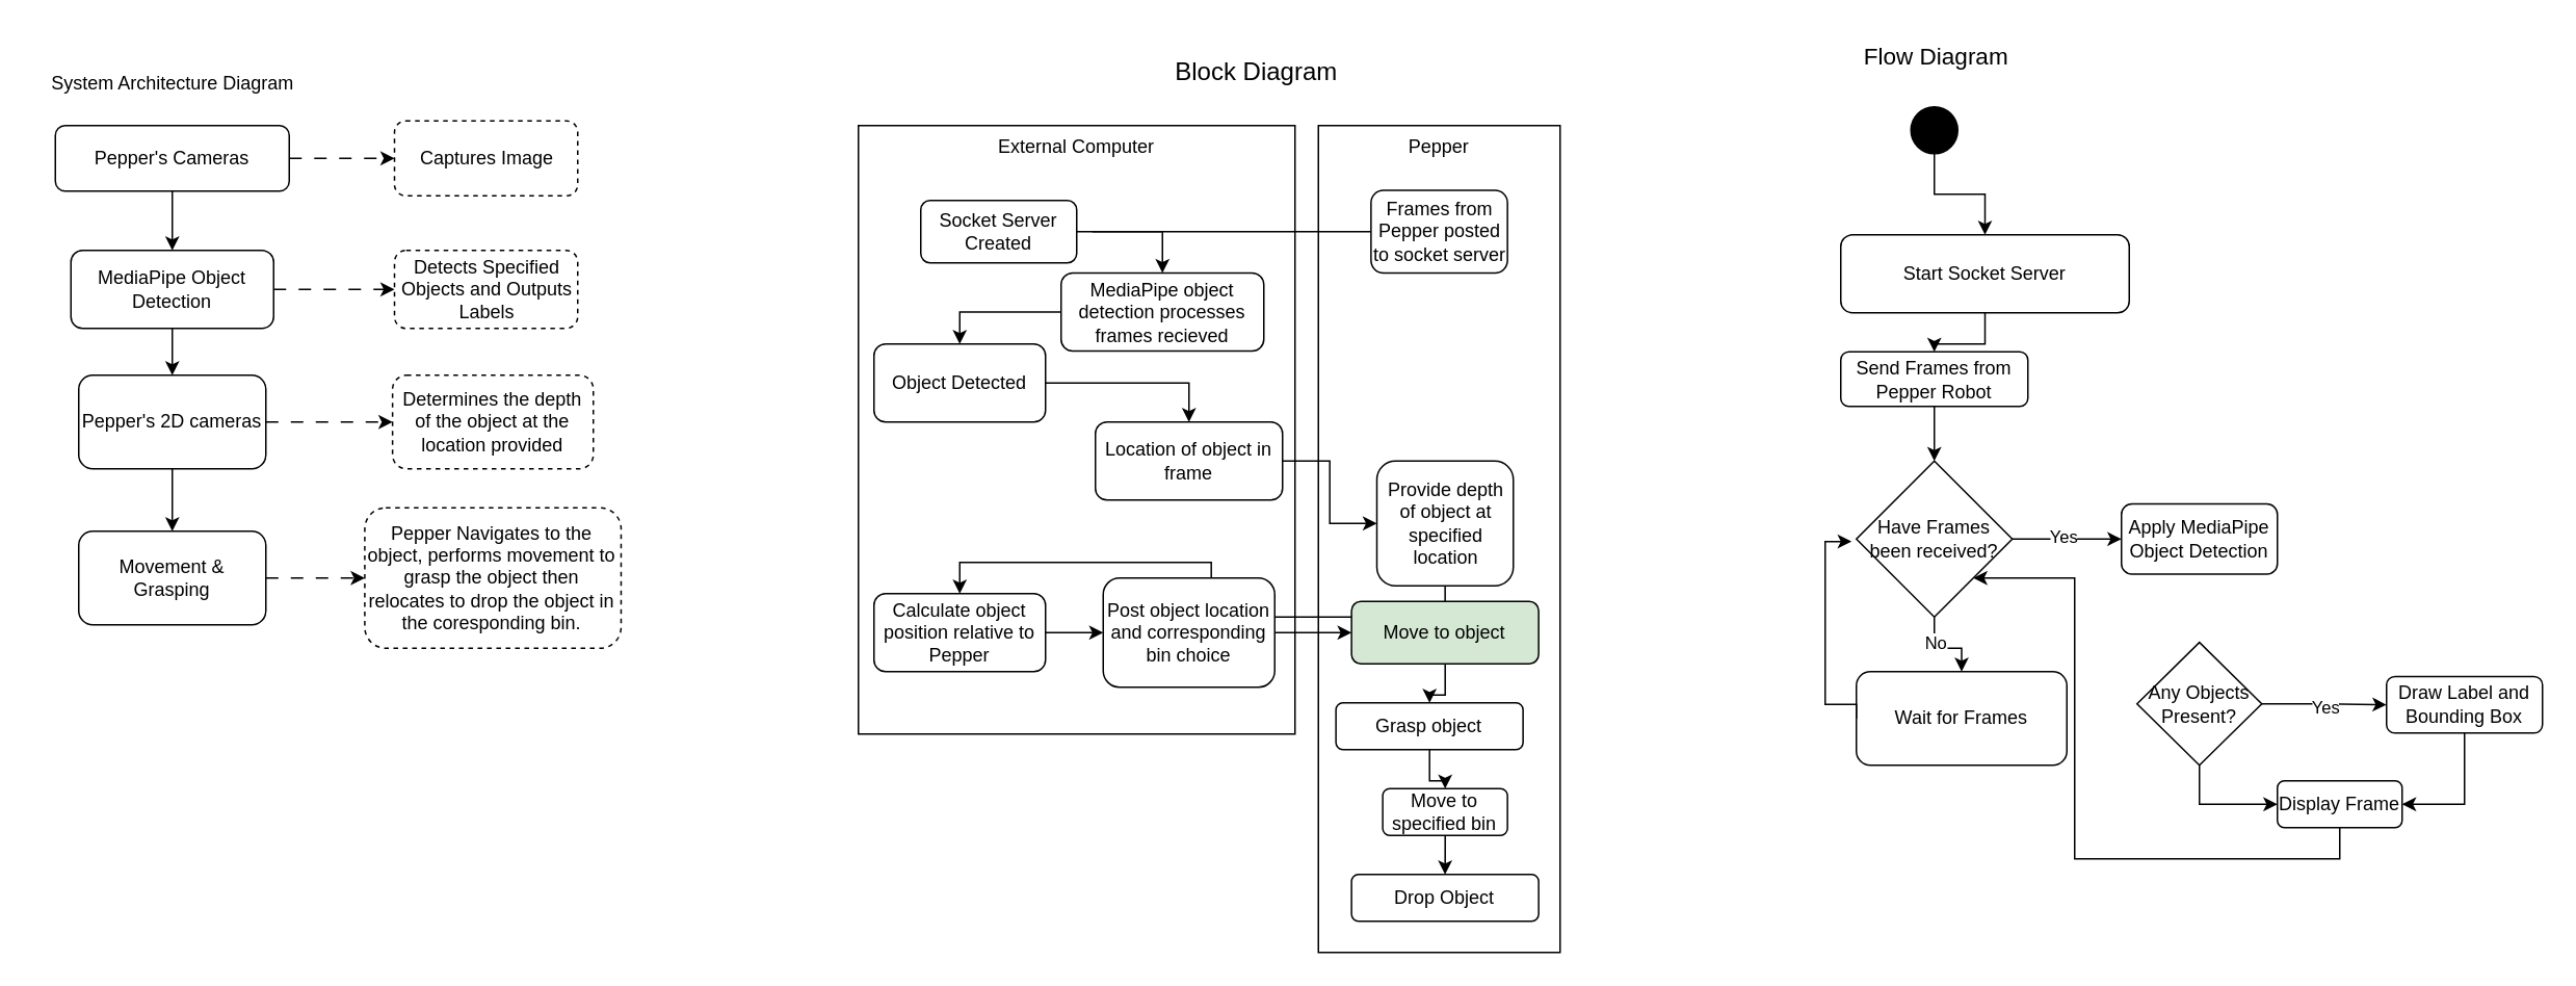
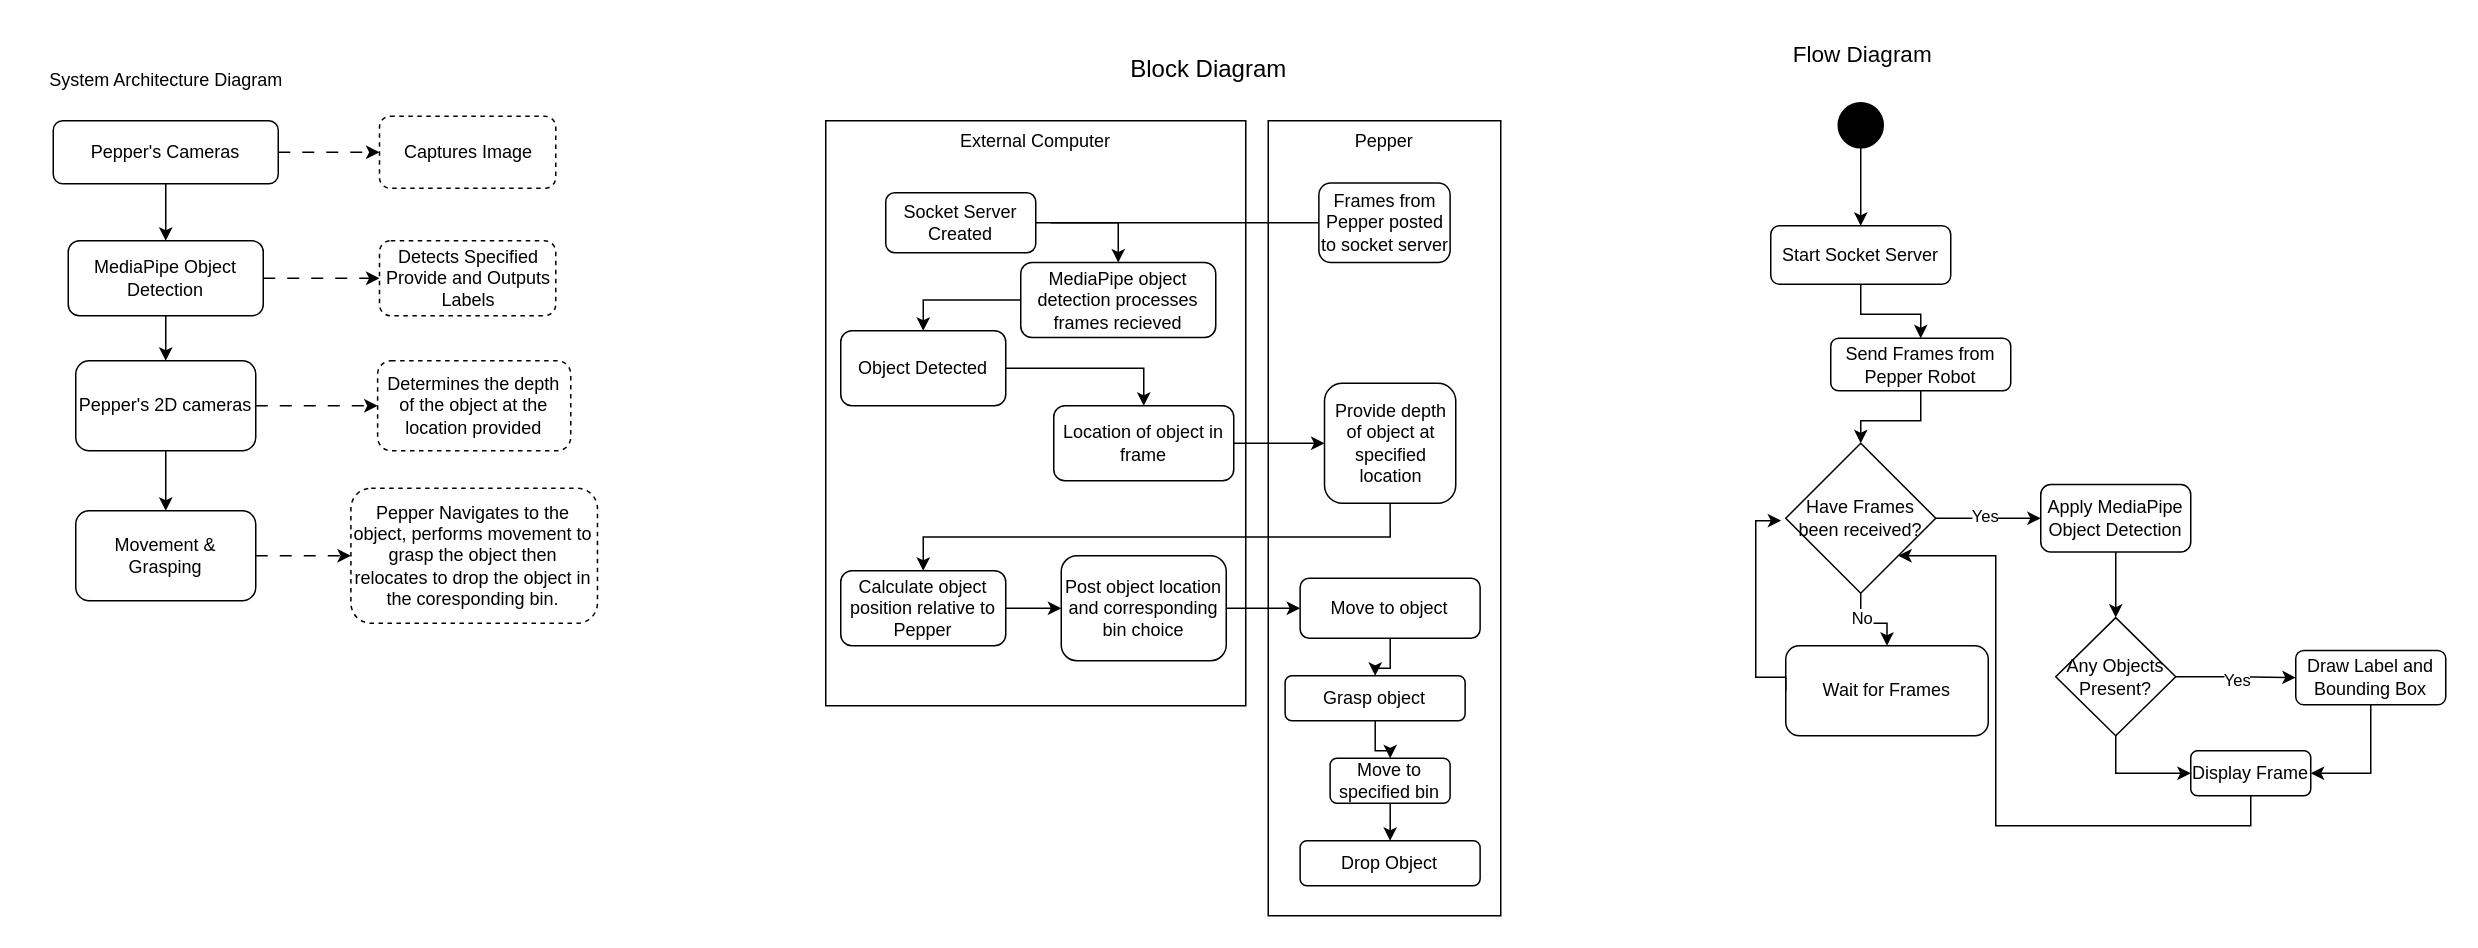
- <mxCell id="46" value="Start Socket Server" style="rounded=1;whiteSpace=wrap;html=1;" vertex="1" parent="1"><mxGeometry x="1180" y="150" width="185" height="50" as="geometry" /></mxCell>
+ <mxCell id="46" value="Start Socket Server" style="rounded=1;whiteSpace=wrap;html=1;" vertex="1" parent="1"><mxGeometry x="1180" y="150" width="120" height="39" as="geometry" /></mxCell>
- <mxCell id="12" value="Detects Specified Objects and Outputs Labels" style="rounded=1;whiteSpace=wrap;html=1;dashed=1;" parent="1" vertex="1"><mxGeometry x="252.5" y="160" width="117.5" height="50" as="geometry" /></mxCell>
+ <mxCell id="12" value="Detects Specified Provide and Outputs Labels" style="rounded=1;whiteSpace=wrap;html=1;dashed=1;" parent="1" vertex="1"><mxGeometry x="252.5" y="160" width="117.5" height="50" as="geometry" /></mxCell>
- <mxCell id="50" value="Send Frames from Pepper Robot" style="rounded=1;whiteSpace=wrap;html=1;" vertex="1" parent="1"><mxGeometry x="1180" y="225" width="120" height="35" as="geometry" /></mxCell>
+ <mxCell id="50" value="Send Frames from Pepper Robot" style="rounded=1;whiteSpace=wrap;html=1;" vertex="1" parent="1"><mxGeometry x="1220" y="225" width="120" height="35" as="geometry" /></mxCell>
- <mxCell id="32" value="Provide depth of object at specified location" style="rounded=1;whiteSpace=wrap;html=1;" parent="1" vertex="1"><mxGeometry x="882.5" y="295" width="87.5" height="80" as="geometry" /></mxCell>
+ <mxCell id="32" value="Provide depth of object at specified location" style="rounded=1;whiteSpace=wrap;html=1;" parent="1" vertex="1"><mxGeometry x="882.5" y="255" width="87.5" height="80" as="geometry" /></mxCell>
+ <mxCell id="57" style="edgeStyle=orthogonalEdgeStyle;rounded=0;orthogonalLoop=1;jettySize=auto;html=1;entryX=0.5;entryY=0;entryDx=0;entryDy=0;" edge="1" parent="1" source="58" target="63"><mxGeometry relative="1" as="geometry" /></mxCell>
- <mxCell id="38" value="Move to object" style="rounded=1;whiteSpace=wrap;html=1;fillColor=#d5e8d4;" parent="1" vertex="1"><mxGeometry x="866.25" y="385" width="120" height="40" as="geometry" /></mxCell>
+ <mxCell id="38" value="Move to object" style="rounded=1;whiteSpace=wrap;html=1;" parent="1" vertex="1"><mxGeometry x="866.25" y="385" width="120" height="40" as="geometry" /></mxCell>
